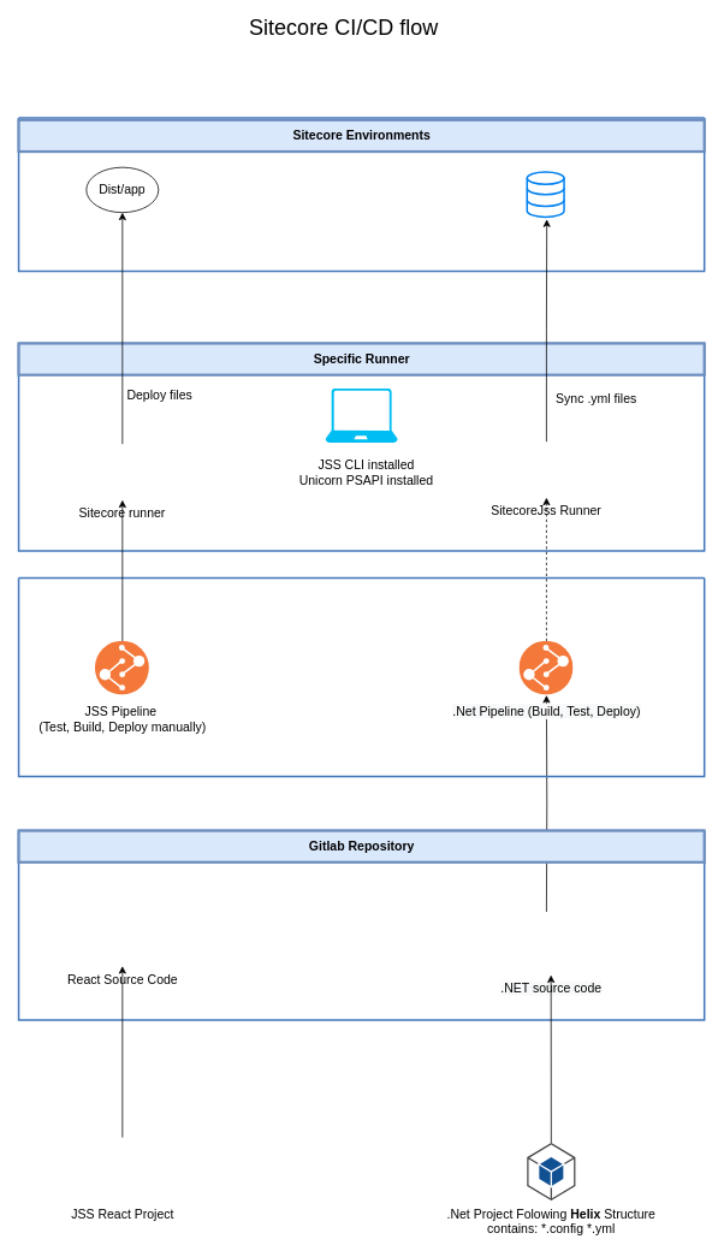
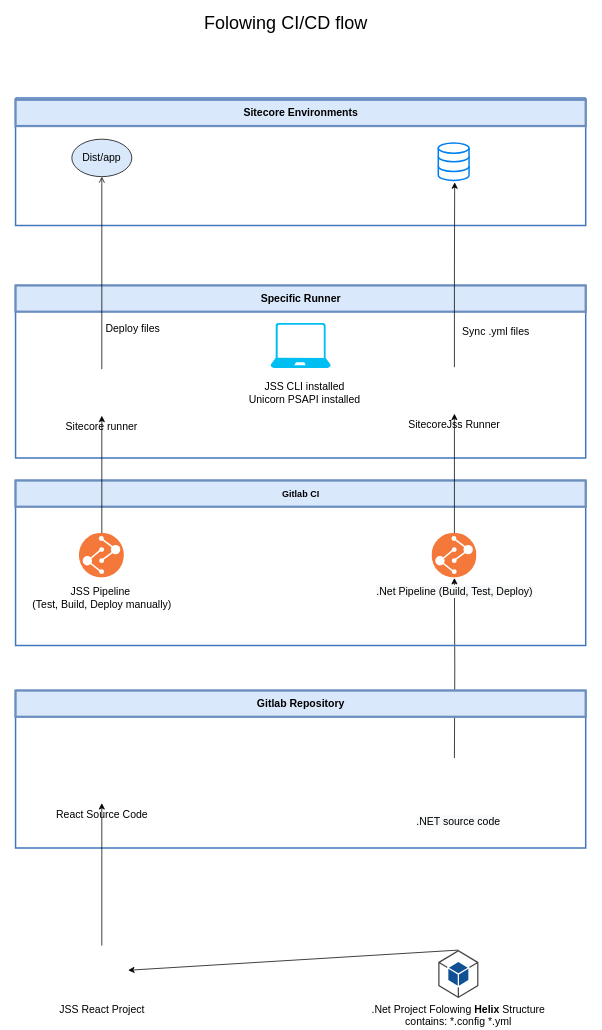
- <mxCell id="25" value="&lt;font style=&quot;font-size: 24px&quot;&gt;Sitecore CI/CD flow&lt;/font&gt;" style="text;html=1;align=center;verticalAlign=middle;resizable=0;points=[];autosize=1;" vertex="1" parent="1"><mxGeometry x="270" y="20" width="220" height="20" as="geometry" /></mxCell>
+ <mxCell id="25" value="&lt;font style=&quot;font-size: 24px&quot;&gt;Folowing CI/CD flow&lt;/font&gt;" style="text;html=1;align=center;verticalAlign=middle;resizable=0;points=[];autosize=1;" vertex="1" parent="1"><mxGeometry x="270" y="20" width="220" height="20" as="geometry" /></mxCell>
- <mxCell id="4" value="&lt;font style=&quot;font-size: 14px&quot;&gt;Dist/app&lt;/font&gt;" style="ellipse;whiteSpace=wrap;html=1;" vertex="1" parent="2"><mxGeometry x="75" y="55" width="80" height="50" as="geometry" /></mxCell>
+ <mxCell id="4" value="&lt;font style=&quot;font-size: 14px&quot;&gt;Dist/app&lt;/font&gt;" style="ellipse;whiteSpace=wrap;html=1;fillColor=#dae8fc;" vertex="1" parent="2"><mxGeometry x="75" y="55" width="80" height="50" as="geometry" /></mxCell>
- <mxCell id="21" value="" style="edgeStyle=orthogonalEdgeStyle;rounded=0;orthogonalLoop=1;jettySize=auto;html=1;exitX=0.5;exitY=0;exitDx=0;exitDy=0;" edge="1" parent="1" source="17" target="4"><mxGeometry relative="1" as="geometry"><mxPoint x="135" y="460" as="sourcePoint" /></mxGeometry></mxCell>
+ <mxCell id="21" value="" style="edgeStyle=orthogonalEdgeStyle;rounded=0;orthogonalLoop=1;jettySize=auto;html=1;exitX=0.5;exitY=0;exitDx=0;exitDy=0;endArrow=open;" edge="1" parent="1" source="17" target="4"><mxGeometry relative="1" as="geometry"><mxPoint x="135" y="460" as="sourcePoint" /></mxGeometry></mxCell>
- <mxCell id="20" style="edgeStyle=orthogonalEdgeStyle;rounded=0;orthogonalLoop=1;jettySize=auto;html=1;exitX=0.5;exitY=0;exitDx=0;exitDy=0;entryX=0.5;entryY=1;entryDx=0;entryDy=0;dashed=1;" edge="1" parent="1" source="12" target="18"><mxGeometry relative="1" as="geometry"><mxPoint x="605" y="740" as="sourcePoint" /><mxPoint x="605" y="552.6" as="targetPoint" /></mxGeometry></mxCell>
+ <mxCell id="20" style="edgeStyle=orthogonalEdgeStyle;rounded=0;orthogonalLoop=1;jettySize=auto;html=1;exitX=0.5;exitY=0;exitDx=0;exitDy=0;entryX=0.5;entryY=1;entryDx=0;entryDy=0;" edge="1" parent="1" source="12" target="18"><mxGeometry relative="1" as="geometry"><mxPoint x="605" y="740" as="sourcePoint" /><mxPoint x="605" y="552.6" as="targetPoint" /></mxGeometry></mxCell>
+ <mxCell id="9" value="Gitlab CI" style="text;html=1;align=center;verticalAlign=middle;shadow=0;dashed=0;strokeColor=#6c8ebf;fillColor=#dae8fc;labelBackgroundColor=none;fontStyle=1;fontSize=12;spacingLeft=0;strokeWidth=3;" vertex="1" parent="8"><mxGeometry width="760" height="35" as="geometry" /></mxCell>
- <mxCell id="32" style="edgeStyle=none;rounded=0;orthogonalLoop=1;jettySize=auto;html=1;exitX=0.5;exitY=0;exitDx=0;exitDy=0;exitPerimeter=0;fontSize=14;entryX=0.5;entryY=1;entryDx=0;entryDy=0;" edge="1" parent="1" source="33" target="29"><mxGeometry relative="1" as="geometry"><mxPoint x="610" y="1130" as="targetPoint" /></mxGeometry></mxCell>
+ <mxCell id="32" style="edgeStyle=none;rounded=0;orthogonalLoop=1;jettySize=auto;html=1;exitX=0.5;exitY=0;exitDx=0;exitDy=0;exitPerimeter=0;fontSize=14;" edge="1" parent="1" source="33" target="31"><mxGeometry relative="1" as="geometry"><mxPoint x="610" y="1130" as="targetPoint" /></mxGeometry></mxCell>
